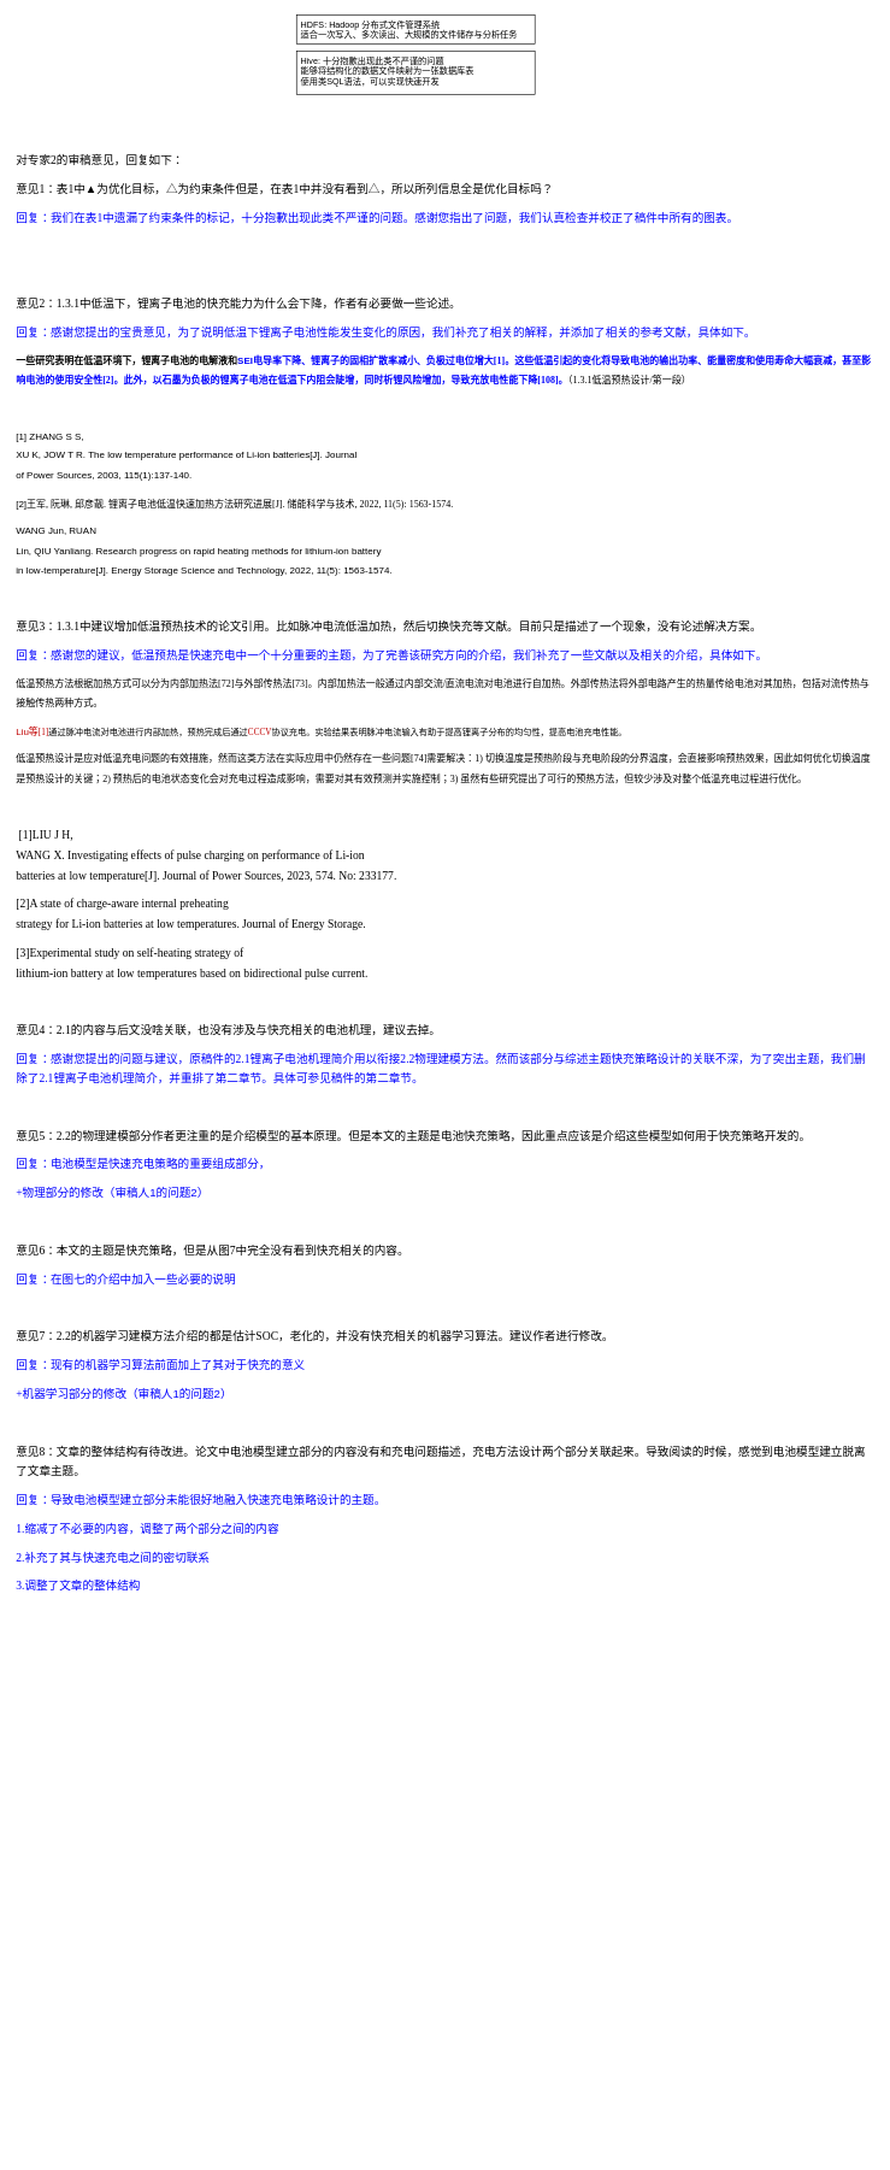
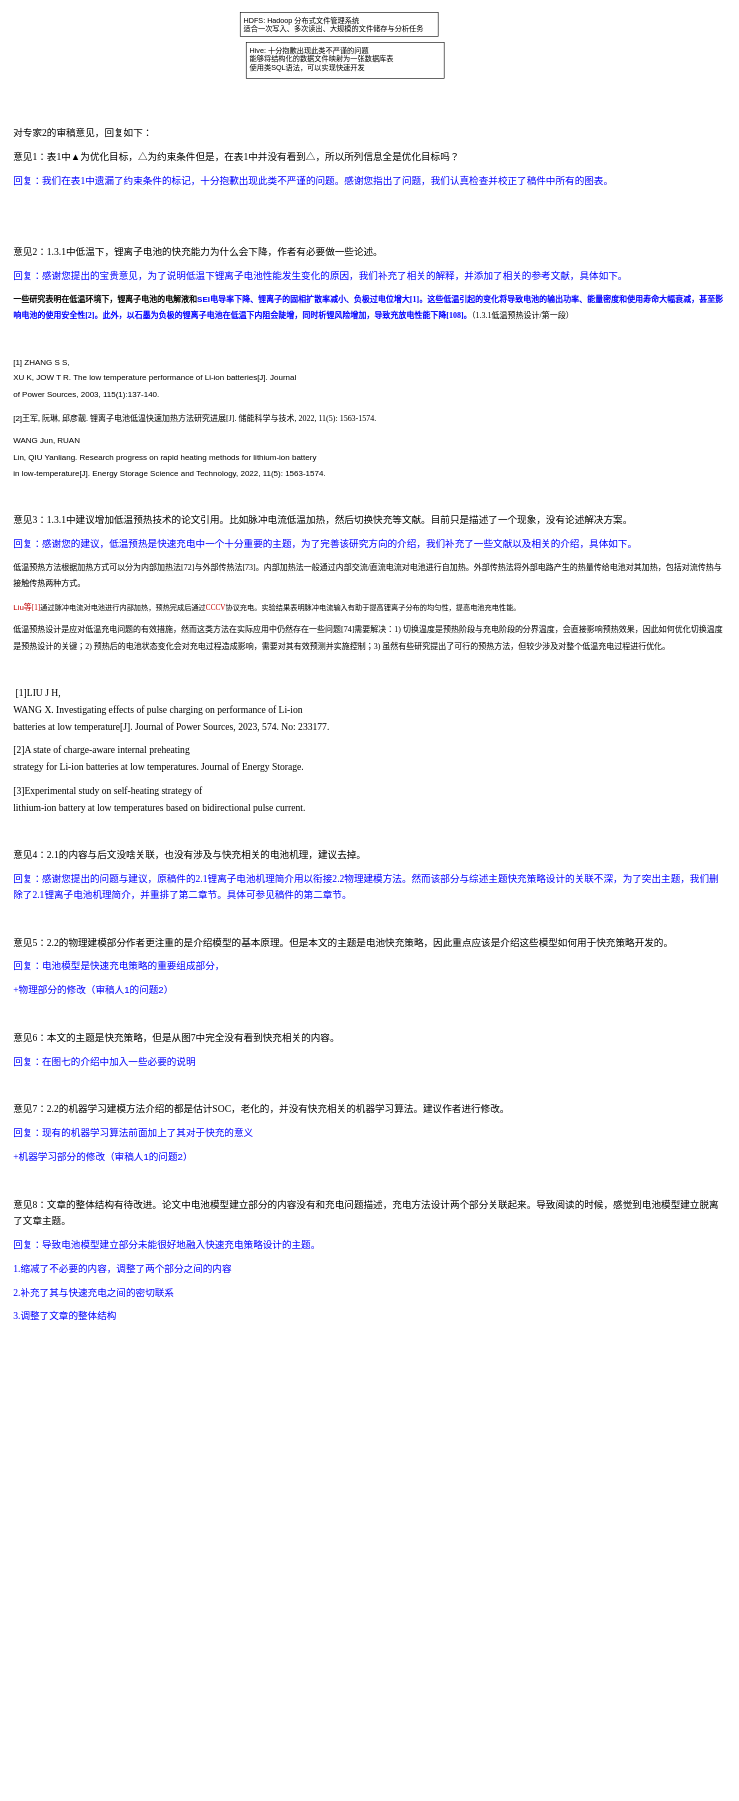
- <mxCell id="2" value="HDFS: Hadoop 分布式文件管理系统&lt;div&gt;适合一次写入、多次读出、大规模的文件储存与分析任务&lt;br&gt;&lt;div&gt;&lt;br&gt;&lt;/div&gt;&lt;/div&gt;" style="rounded=0;whiteSpace=wrap;html=1;align=left;verticalAlign=top;spacingLeft=4;" vertex="1" parent="1"><mxGeometry x="410" y="20" width="330" height="40" as="geometry" /></mxCell>
+ <mxCell id="2" value="HDFS: Hadoop 分布式文件管理系统&lt;div&gt;适合一次写入、多次读出、大规模的文件储存与分析任务&lt;br&gt;&lt;div&gt;&lt;br&gt;&lt;/div&gt;&lt;/div&gt;" style="rounded=0;whiteSpace=wrap;html=1;align=left;verticalAlign=top;spacingLeft=4;" vertex="1" parent="1"><mxGeometry x="400" y="20" width="330" height="40" as="geometry" /></mxCell>
